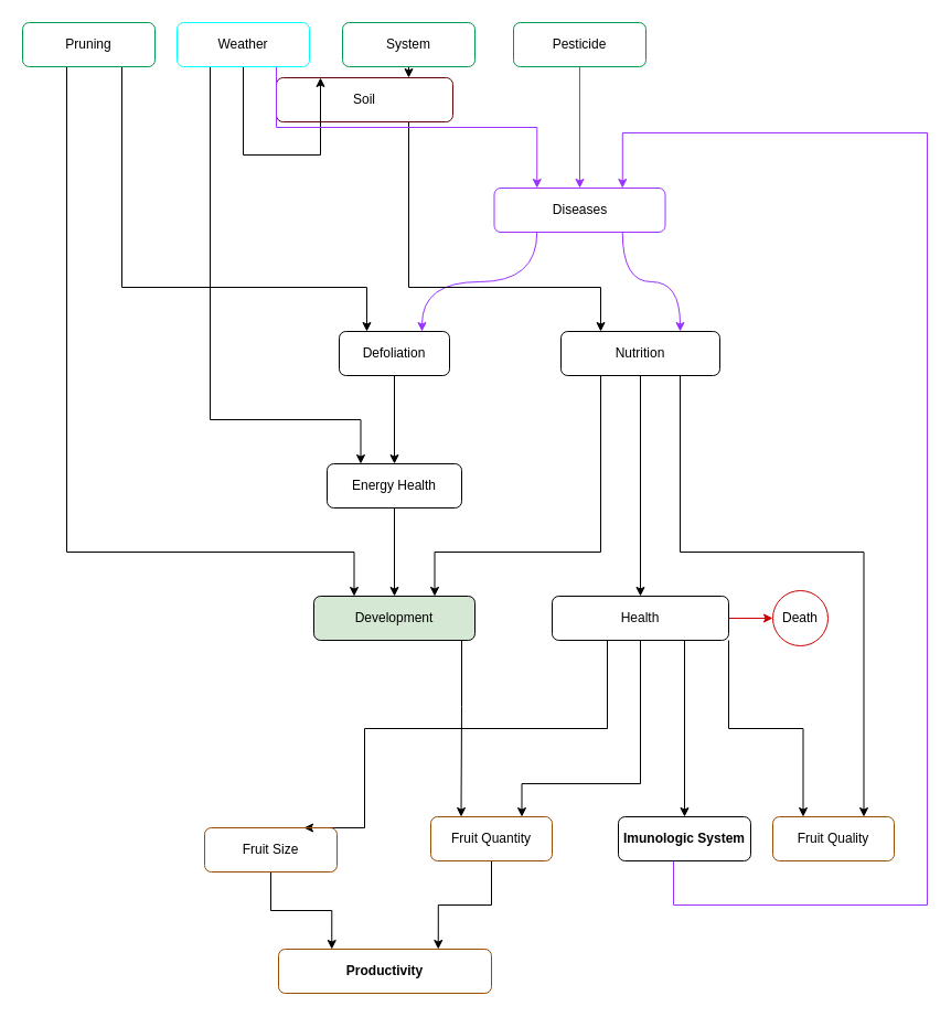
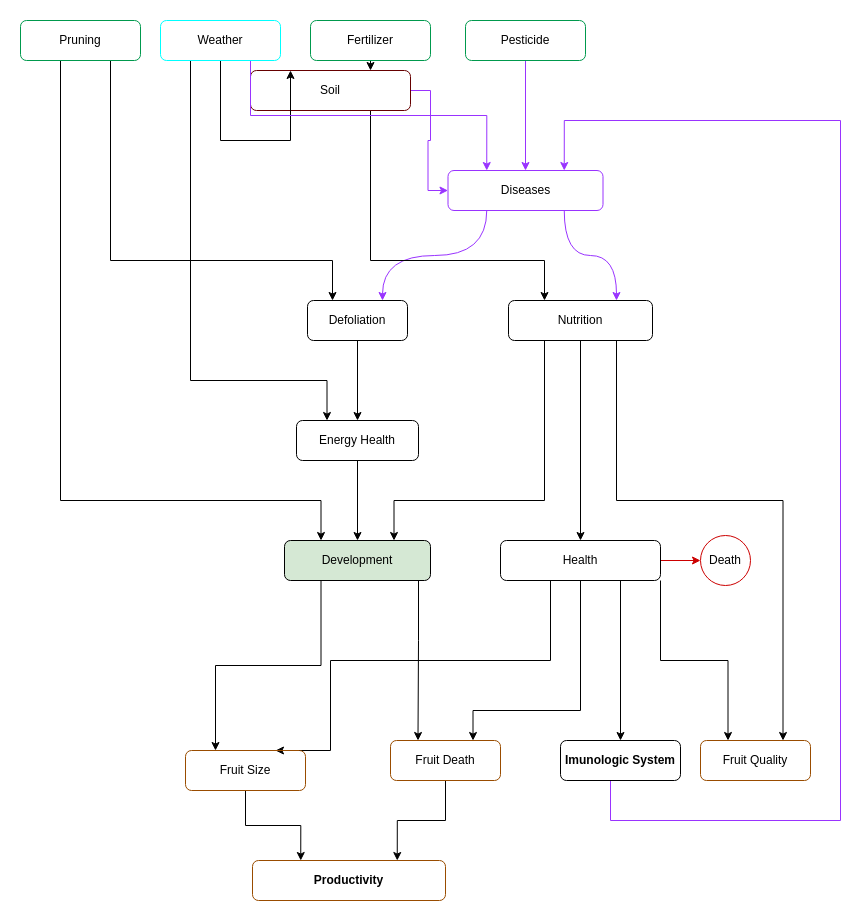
- <mxCell id="32" value="System" style="rounded=1;whiteSpace=wrap;html=1;strokeColor=#00994D;" parent="1" vertex="1"><mxGeometry x="310" y="20" width="120" height="40" as="geometry" /></mxCell>
+ <mxCell id="32" value="Fertilizer" style="rounded=1;whiteSpace=wrap;html=1;strokeColor=#00994D;" parent="1" vertex="1"><mxGeometry x="310" y="20" width="120" height="40" as="geometry" /></mxCell>
+ <mxCell id="20" style="edgeStyle=orthogonalEdgeStyle;rounded=0;orthogonalLoop=1;jettySize=auto;html=1;exitX=1;exitY=0.5;exitDx=0;exitDy=0;entryX=0;entryY=0.5;entryDx=0;entryDy=0;strokeColor=#9933FF;" parent="1" source="21" target="18" edge="1"><mxGeometry relative="1" as="geometry" /></mxCell>
+ <mxCell id="23" style="edgeStyle=orthogonalEdgeStyle;rounded=0;orthogonalLoop=1;jettySize=auto;html=1;exitX=0.25;exitY=1;exitDx=0;exitDy=0;entryX=0.25;entryY=0;entryDx=0;entryDy=0;strokeColor=#000000;" parent="1" source="24" target="39" edge="1"><mxGeometry relative="1" as="geometry" /></mxCell>
- <mxCell id="41" value="Fruit Quantity" style="rounded=1;whiteSpace=wrap;html=1;fontStyle=0;strokeColor=#994C00;shadow=0;fillColor=none;" parent="1" vertex="1"><mxGeometry x="390" y="740" width="110" height="40" as="geometry" /></mxCell>
+ <mxCell id="41" value="Fruit Death" style="rounded=1;whiteSpace=wrap;html=1;fontStyle=0;strokeColor=#994C00;shadow=0;fillColor=none;" parent="1" vertex="1"><mxGeometry x="390" y="740" width="110" height="40" as="geometry" /></mxCell>
